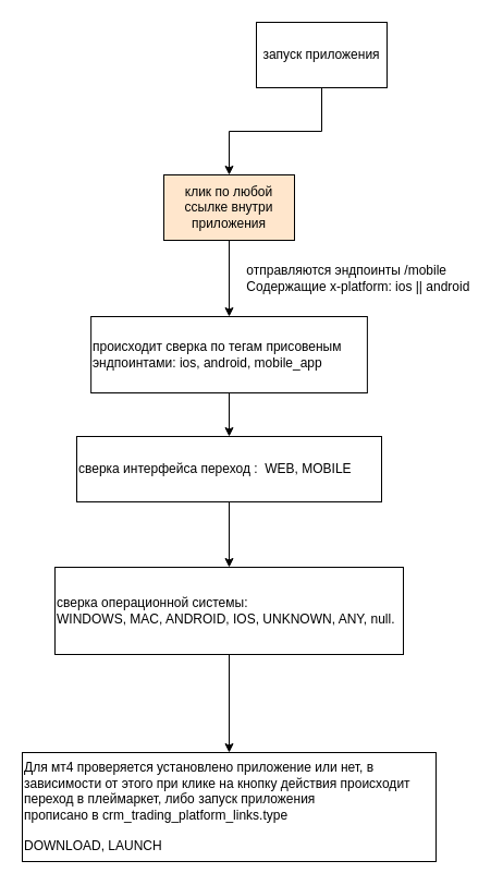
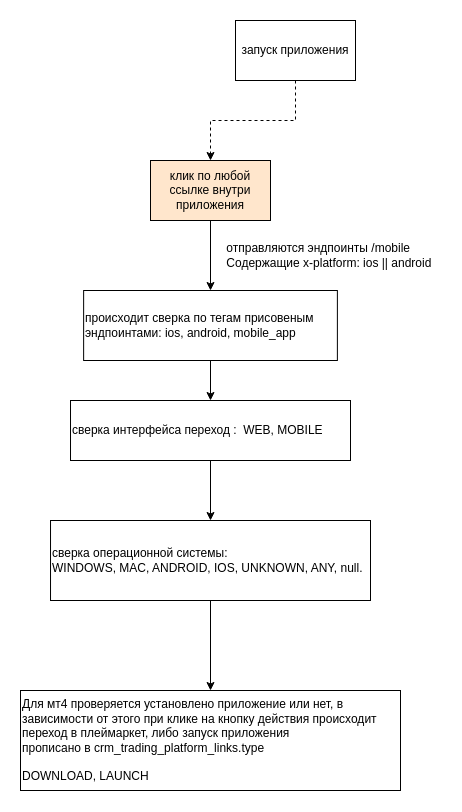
- <mxCell id="2" value="" style="edgeStyle=orthogonalEdgeStyle;rounded=0;orthogonalLoop=1;jettySize=auto;html=1;" edge="1" parent="1" source="3" target="5"><mxGeometry relative="1" as="geometry" /></mxCell>
+ <mxCell id="2" value="" style="edgeStyle=orthogonalEdgeStyle;rounded=0;orthogonalLoop=1;jettySize=auto;html=1;dashed=1;" edge="1" parent="1" source="3" target="5"><mxGeometry relative="1" as="geometry" /></mxCell>
